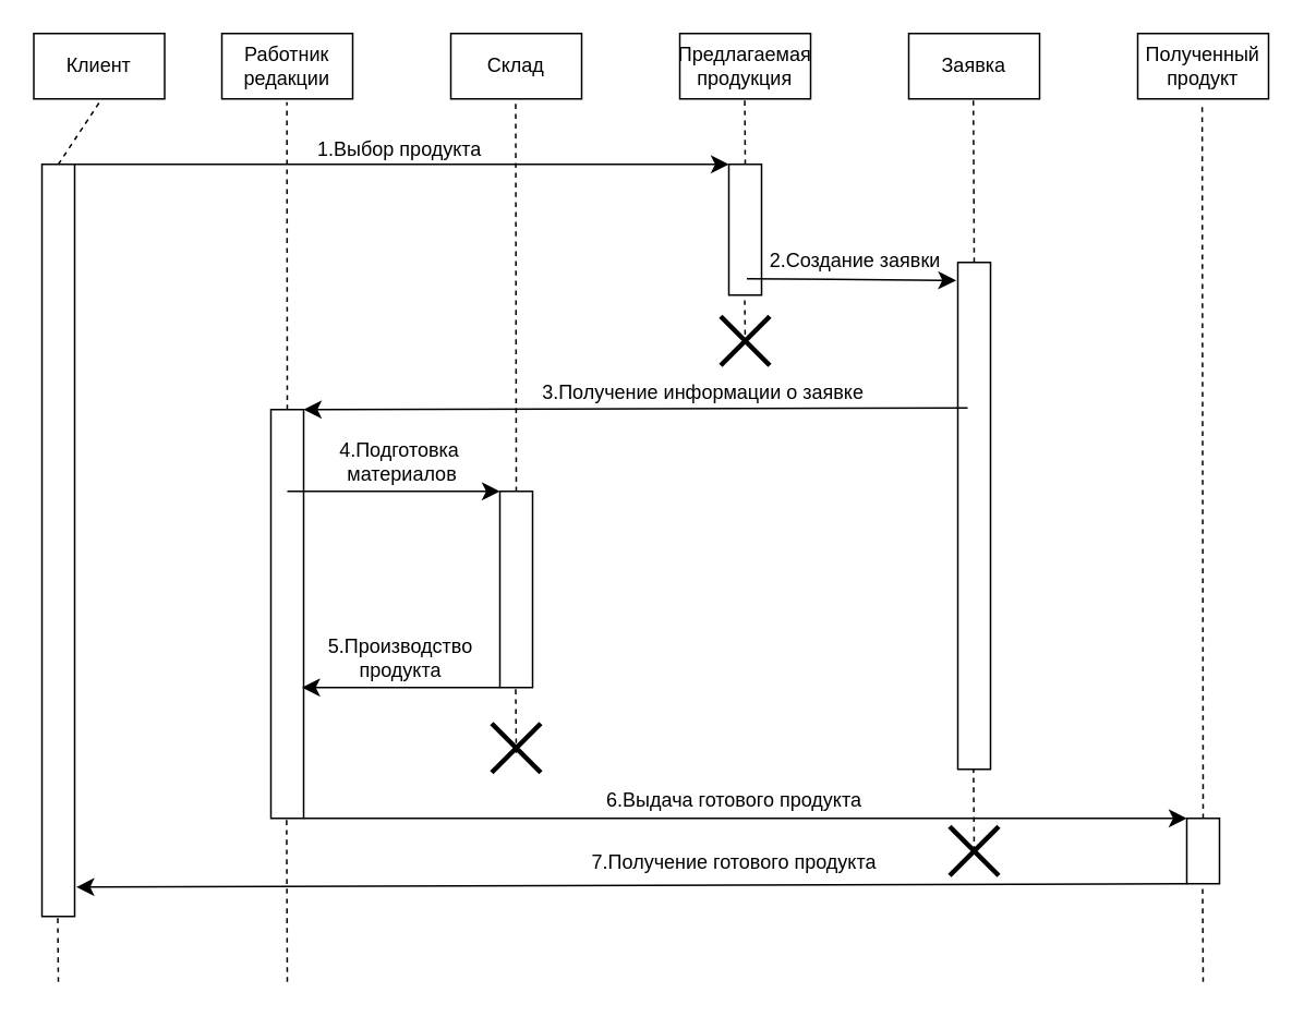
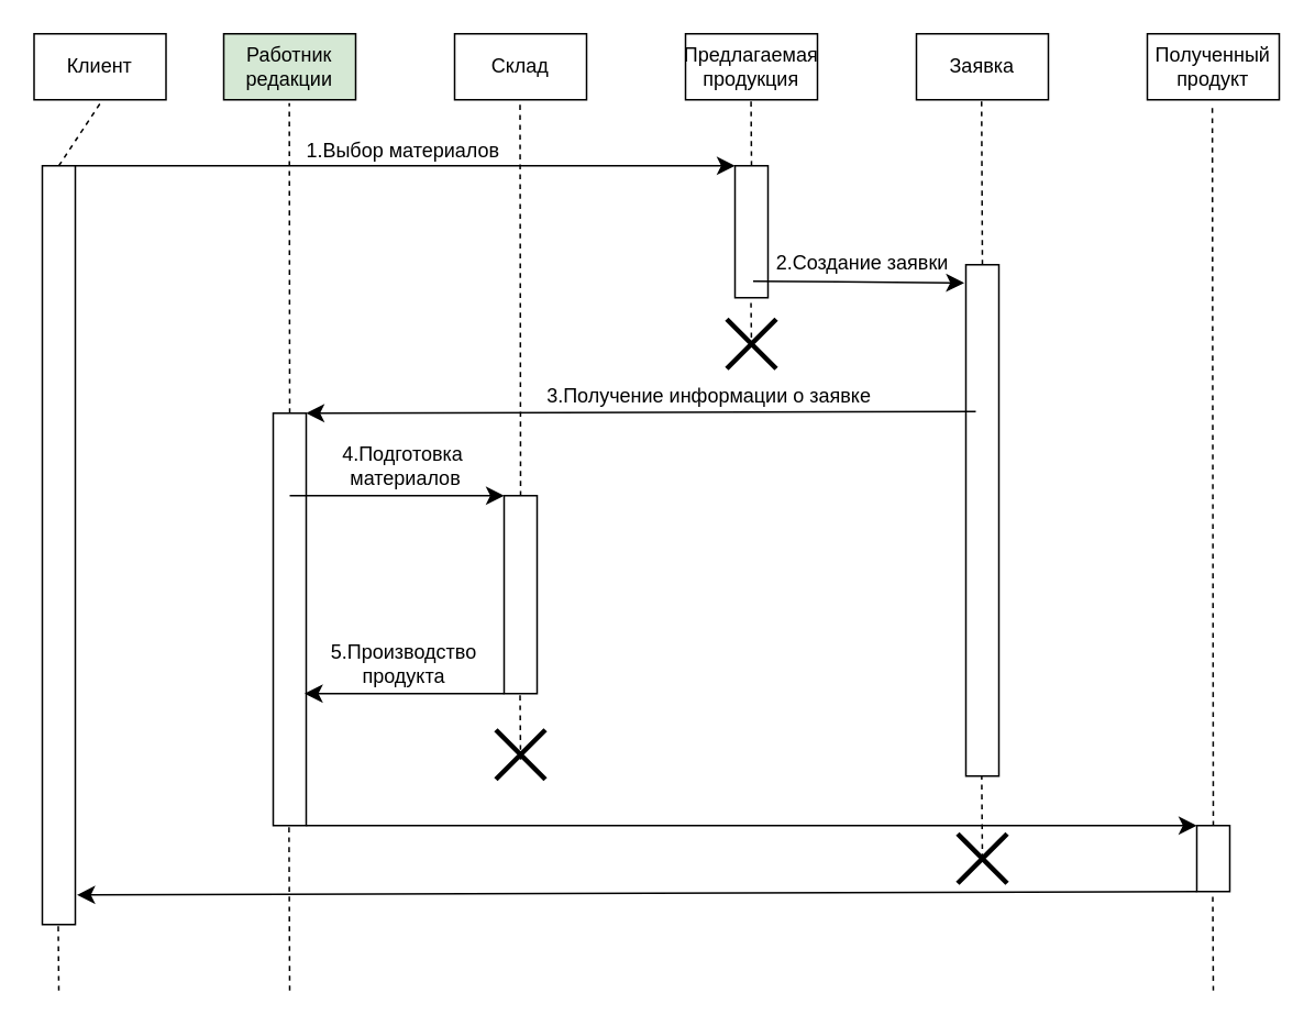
- <mxCell id="3" value="Работник&lt;div&gt;редакции&lt;/div&gt;" style="rounded=0;whiteSpace=wrap;html=1;" parent="1" vertex="1"><mxGeometry x="135" y="20" width="80" height="40" as="geometry" /></mxCell>
+ <mxCell id="3" value="Работник&lt;div&gt;редакции&lt;/div&gt;" style="rounded=0;whiteSpace=wrap;html=1;fillColor=#d5e8d4;" parent="1" vertex="1"><mxGeometry x="135" y="20" width="80" height="40" as="geometry" /></mxCell>
- <mxCell id="32" value="&lt;font style=&quot;font-size: 12px;&quot;&gt;1.Выбор продукта&lt;/font&gt;" style="text;html=1;align=center;verticalAlign=middle;whiteSpace=wrap;rounded=0;fontSize=16;" parent="1" vertex="1"><mxGeometry x="174" y="74" width="140" height="30" as="geometry" /></mxCell>
+ <mxCell id="32" value="&lt;font style=&quot;font-size: 12px;&quot;&gt;1.Выбор материалов&lt;/font&gt;" style="text;html=1;align=center;verticalAlign=middle;whiteSpace=wrap;rounded=0;fontSize=16;" parent="1" vertex="1"><mxGeometry x="174" y="74" width="140" height="30" as="geometry" /></mxCell>
- <mxCell id="37" value="&lt;font style=&quot;font-size: 12px;&quot;&gt;6.Выдача готового продукта&lt;/font&gt;" style="text;html=1;align=center;verticalAlign=middle;resizable=0;points=[];autosize=1;strokeColor=none;fillColor=none;fontSize=16;" parent="1" vertex="1"><mxGeometry x="358" y="472" width="180" height="30" as="geometry" /></mxCell>
- <mxCell id="38" value="&lt;font style=&quot;font-size: 12px;&quot;&gt;7.Получение готового продукта&lt;/font&gt;" style="text;html=1;align=center;verticalAlign=middle;resizable=0;points=[];autosize=1;strokeColor=none;fillColor=none;fontSize=16;" parent="1" vertex="1"><mxGeometry x="348" y="510" width="200" height="30" as="geometry" /></mxCell>
